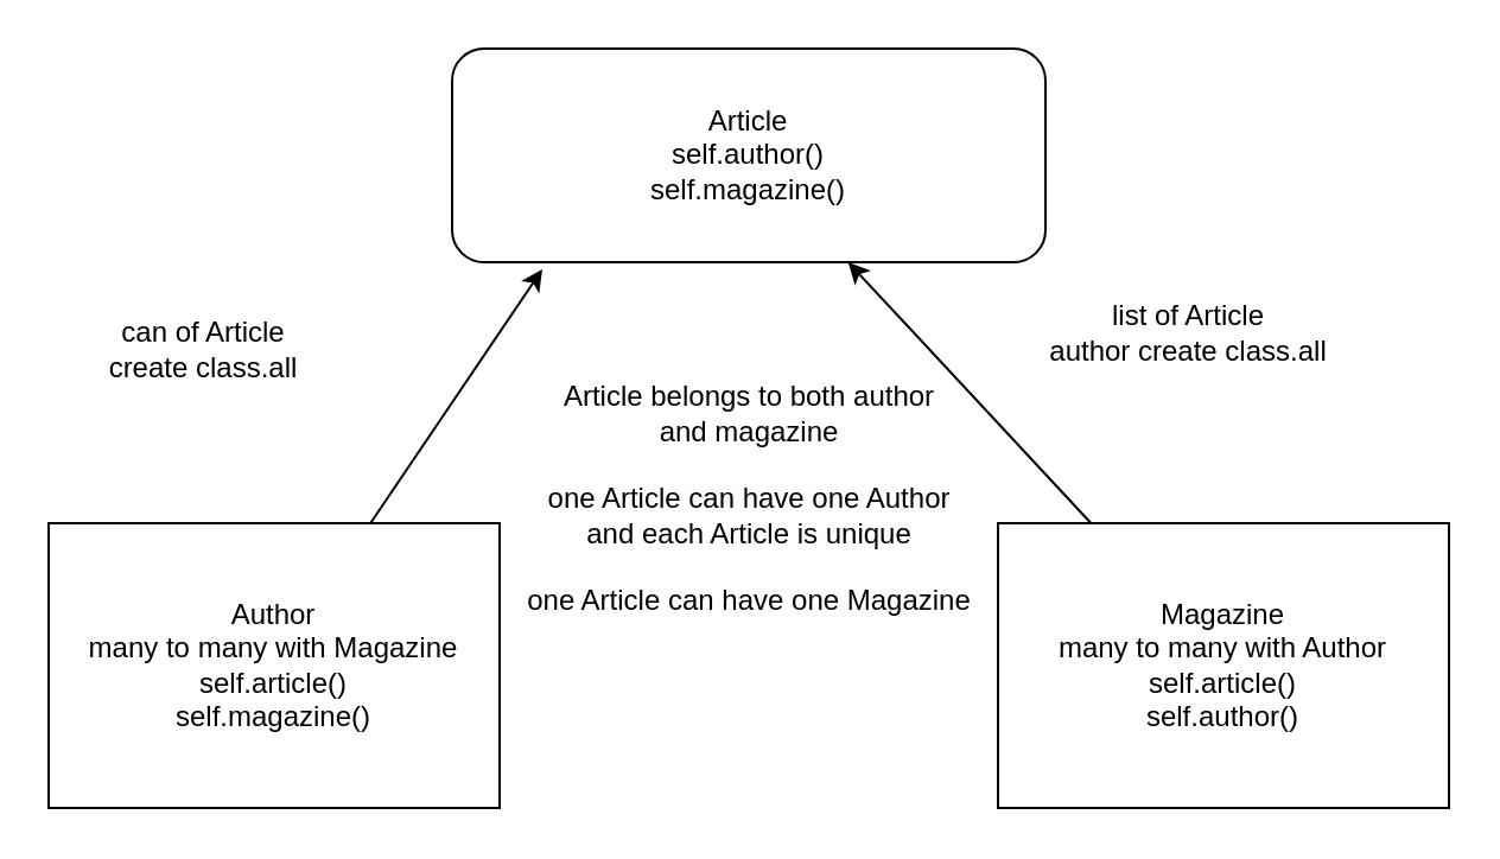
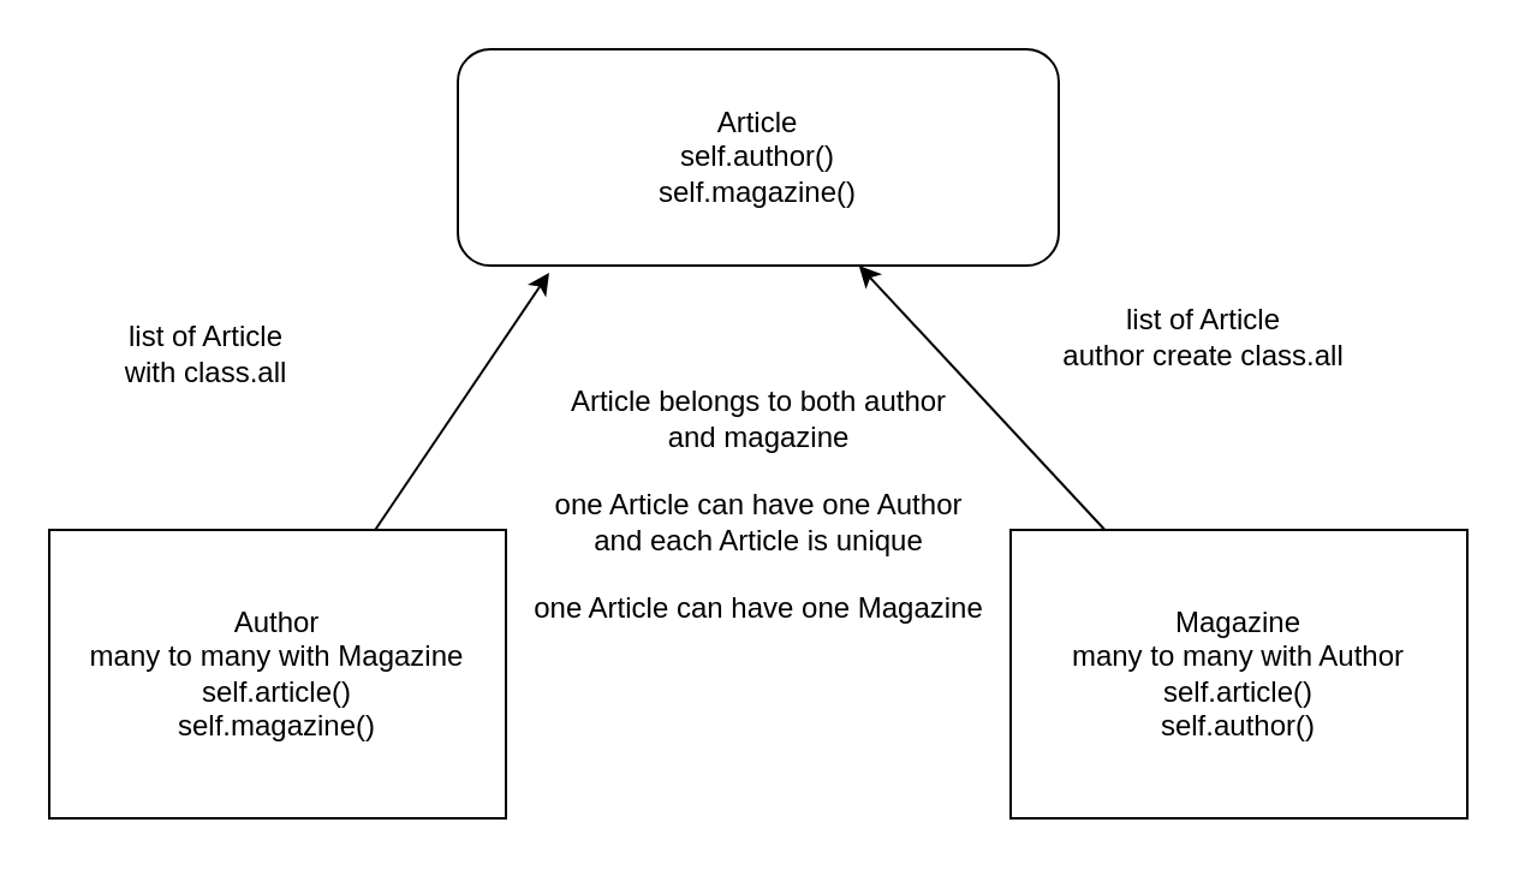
- <mxCell id="8" value="can of Article" style="text;html=1;align=center;verticalAlign=middle;resizable=0;points=[];autosize=1;strokeColor=none;fillColor=none;" parent="1" vertex="1"><mxGeometry x="40" y="125" width="90" height="30" as="geometry" /></mxCell>
+ <mxCell id="8" value="list of Article" style="text;html=1;align=center;verticalAlign=middle;resizable=0;points=[];autosize=1;strokeColor=none;fillColor=none;" parent="1" vertex="1"><mxGeometry x="40" y="125" width="90" height="30" as="geometry" /></mxCell>
- <mxCell id="10" value="create class.all" style="text;html=1;align=center;verticalAlign=middle;resizable=0;points=[];autosize=1;strokeColor=none;fillColor=none;" parent="1" vertex="1"><mxGeometry x="35" y="140" width="100" height="30" as="geometry" /></mxCell>
+ <mxCell id="10" value="with class.all" style="text;html=1;align=center;verticalAlign=middle;resizable=0;points=[];autosize=1;strokeColor=none;fillColor=none;" parent="1" vertex="1"><mxGeometry x="35" y="140" width="100" height="30" as="geometry" /></mxCell>
